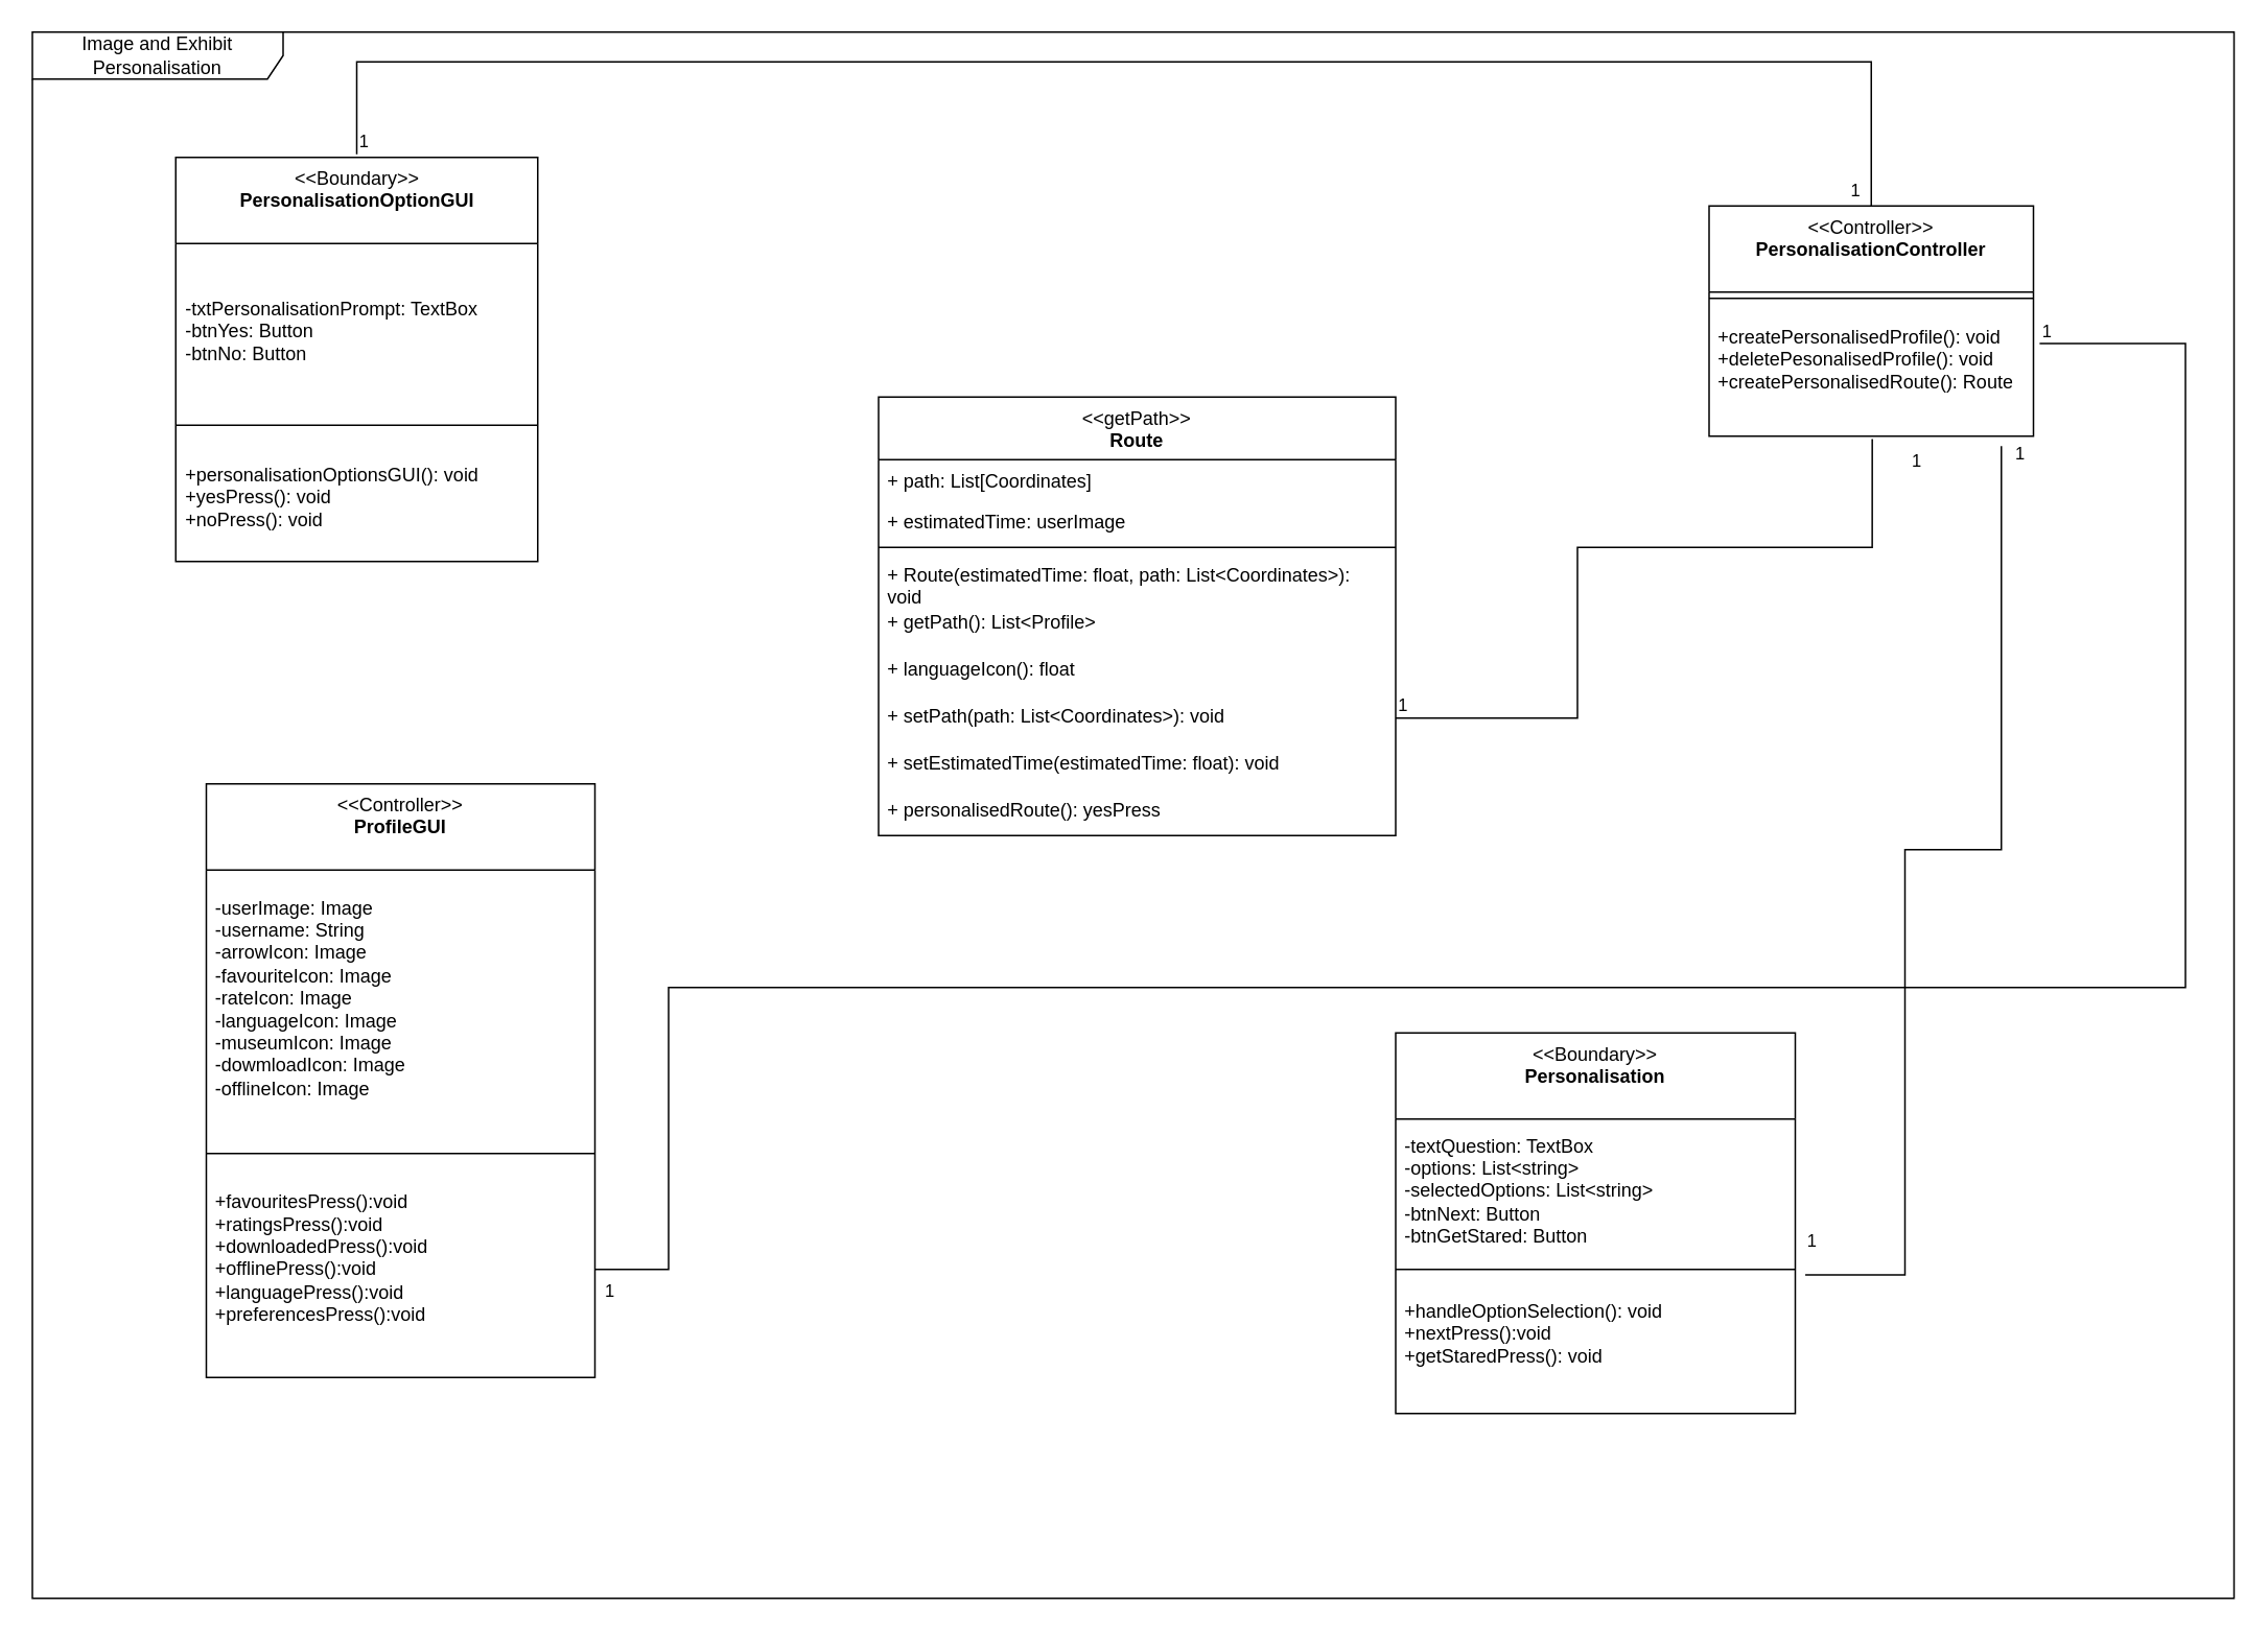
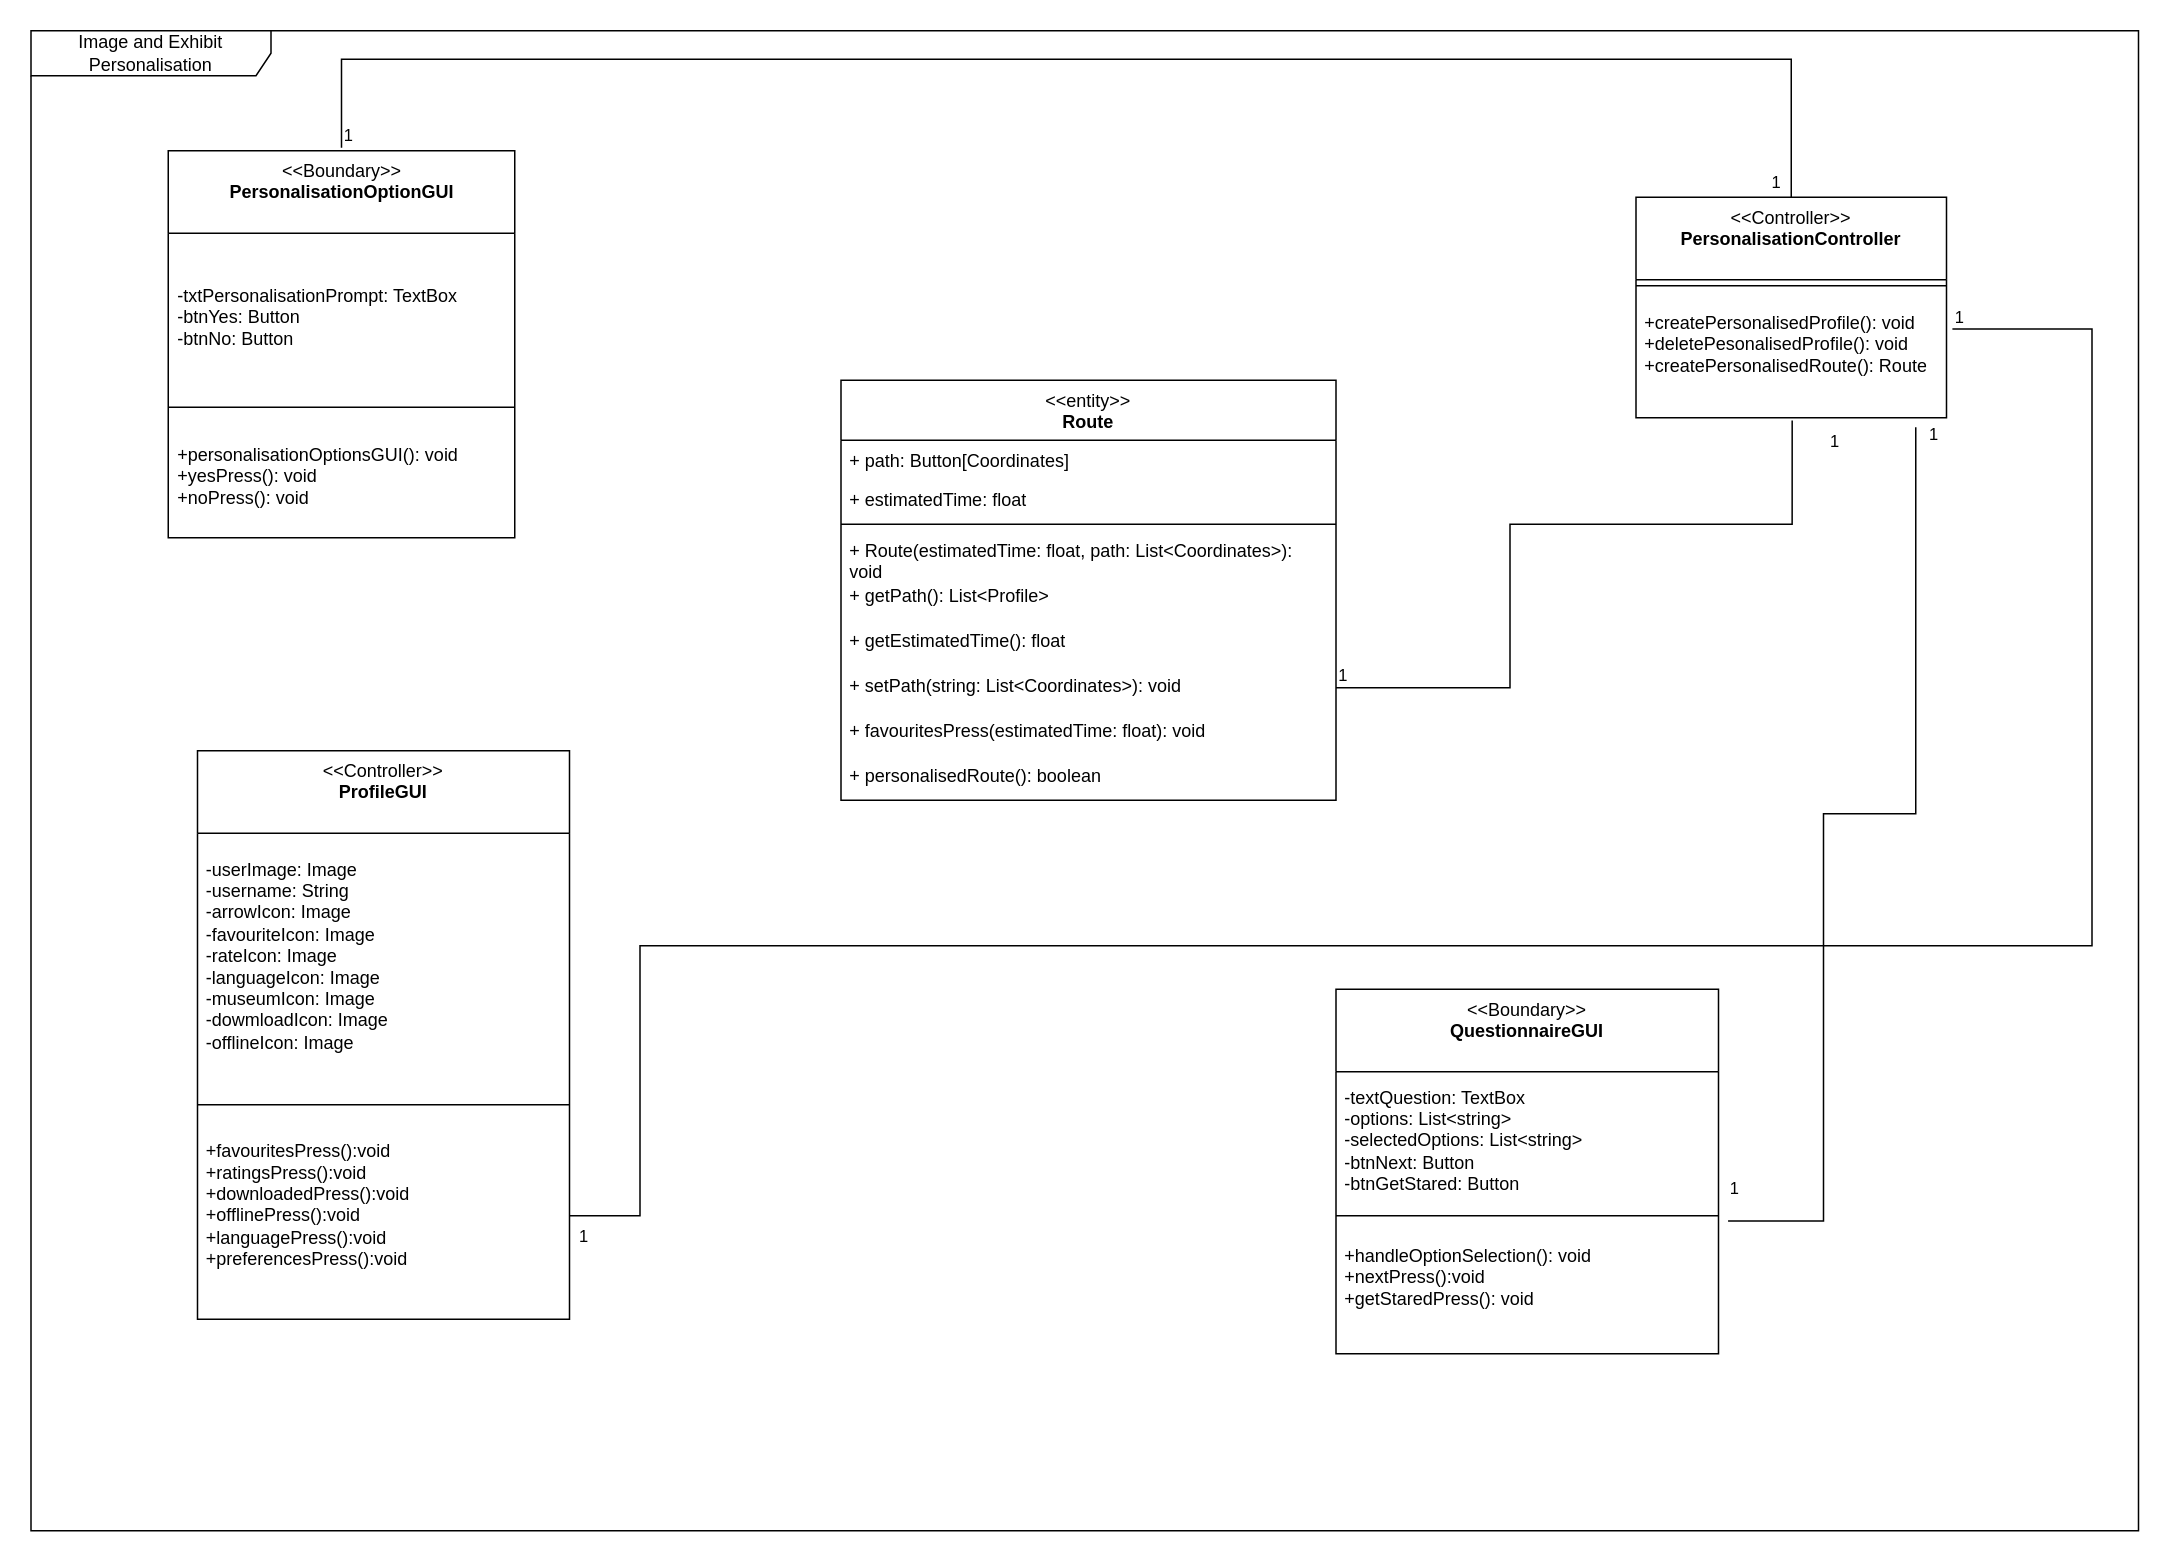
- <mxCell id="17" value="&lt;div&gt;&lt;span style=&quot;font-weight: normal;&quot;&gt;&amp;lt;&amp;lt;getPath&amp;gt;&amp;gt;&lt;/span&gt;&lt;/div&gt;Route" style="swimlane;fontStyle=1;align=center;verticalAlign=top;childLayout=stackLayout;horizontal=1;startSize=40;horizontalStack=0;resizeParent=1;resizeParentMax=0;resizeLast=0;collapsible=1;marginBottom=0;whiteSpace=wrap;html=1;" vertex="1" parent="12"><mxGeometry x="540" y="233" width="330" height="280" as="geometry" /></mxCell>
+ <mxCell id="17" value="&lt;div&gt;&lt;span style=&quot;font-weight: normal;&quot;&gt;&amp;lt;&amp;lt;entity&amp;gt;&amp;gt;&lt;/span&gt;&lt;/div&gt;Route" style="swimlane;fontStyle=1;align=center;verticalAlign=top;childLayout=stackLayout;horizontal=1;startSize=40;horizontalStack=0;resizeParent=1;resizeParentMax=0;resizeLast=0;collapsible=1;marginBottom=0;whiteSpace=wrap;html=1;" vertex="1" parent="12"><mxGeometry x="540" y="233" width="330" height="280" as="geometry" /></mxCell>
- <mxCell id="18" value="+ path: List[Coordinates]" style="text;strokeColor=none;fillColor=none;align=left;verticalAlign=top;spacingLeft=4;spacingRight=4;overflow=hidden;rotatable=0;points=[[0,0.5],[1,0.5]];portConstraint=eastwest;whiteSpace=wrap;html=1;" vertex="1" parent="17"><mxGeometry y="40" width="330" height="26" as="geometry" /></mxCell>
+ <mxCell id="18" value="+ path: Button[Coordinates]" style="text;strokeColor=none;fillColor=none;align=left;verticalAlign=top;spacingLeft=4;spacingRight=4;overflow=hidden;rotatable=0;points=[[0,0.5],[1,0.5]];portConstraint=eastwest;whiteSpace=wrap;html=1;" vertex="1" parent="17"><mxGeometry y="40" width="330" height="26" as="geometry" /></mxCell>
- <mxCell id="19" value="+ estimatedTime: userImage" style="text;strokeColor=none;fillColor=none;align=left;verticalAlign=top;spacingLeft=4;spacingRight=4;overflow=hidden;rotatable=0;points=[[0,0.5],[1,0.5]];portConstraint=eastwest;whiteSpace=wrap;html=1;" vertex="1" parent="17"><mxGeometry y="66" width="330" height="26" as="geometry" /></mxCell>
+ <mxCell id="19" value="+ estimatedTime: float" style="text;strokeColor=none;fillColor=none;align=left;verticalAlign=top;spacingLeft=4;spacingRight=4;overflow=hidden;rotatable=0;points=[[0,0.5],[1,0.5]];portConstraint=eastwest;whiteSpace=wrap;html=1;" vertex="1" parent="17"><mxGeometry y="66" width="330" height="26" as="geometry" /></mxCell>
- <mxCell id="23" value="+ languageIcon(): float" style="text;strokeColor=none;fillColor=none;align=left;verticalAlign=top;spacingLeft=4;spacingRight=4;overflow=hidden;rotatable=0;points=[[0,0.5],[1,0.5]];portConstraint=eastwest;whiteSpace=wrap;html=1;" vertex="1" parent="17"><mxGeometry y="160" width="330" height="30" as="geometry" /></mxCell>
+ <mxCell id="23" value="+ getEstimatedTime(): float" style="text;strokeColor=none;fillColor=none;align=left;verticalAlign=top;spacingLeft=4;spacingRight=4;overflow=hidden;rotatable=0;points=[[0,0.5],[1,0.5]];portConstraint=eastwest;whiteSpace=wrap;html=1;" vertex="1" parent="17"><mxGeometry y="160" width="330" height="30" as="geometry" /></mxCell>
- <mxCell id="24" value="+ setPath(path: List&amp;lt;Coordinates&amp;gt;): void" style="text;strokeColor=none;fillColor=none;align=left;verticalAlign=top;spacingLeft=4;spacingRight=4;overflow=hidden;rotatable=0;points=[[0,0.5],[1,0.5]];portConstraint=eastwest;whiteSpace=wrap;html=1;" vertex="1" parent="17"><mxGeometry y="190" width="330" height="30" as="geometry" /></mxCell>
+ <mxCell id="24" value="+ setPath(string: List&amp;lt;Coordinates&amp;gt;): void" style="text;strokeColor=none;fillColor=none;align=left;verticalAlign=top;spacingLeft=4;spacingRight=4;overflow=hidden;rotatable=0;points=[[0,0.5],[1,0.5]];portConstraint=eastwest;whiteSpace=wrap;html=1;" vertex="1" parent="17"><mxGeometry y="190" width="330" height="30" as="geometry" /></mxCell>
- <mxCell id="25" value="+ setEstimatedTime(estimatedTime: float): void" style="text;strokeColor=none;fillColor=none;align=left;verticalAlign=top;spacingLeft=4;spacingRight=4;overflow=hidden;rotatable=0;points=[[0,0.5],[1,0.5]];portConstraint=eastwest;whiteSpace=wrap;html=1;" vertex="1" parent="17"><mxGeometry y="220" width="330" height="30" as="geometry" /></mxCell>
+ <mxCell id="25" value="+ favouritesPress(estimatedTime: float): void" style="text;strokeColor=none;fillColor=none;align=left;verticalAlign=top;spacingLeft=4;spacingRight=4;overflow=hidden;rotatable=0;points=[[0,0.5],[1,0.5]];portConstraint=eastwest;whiteSpace=wrap;html=1;" vertex="1" parent="17"><mxGeometry y="220" width="330" height="30" as="geometry" /></mxCell>
- <mxCell id="26" value="+ personalisedRoute(): yesPress" style="text;strokeColor=none;fillColor=none;align=left;verticalAlign=top;spacingLeft=4;spacingRight=4;overflow=hidden;rotatable=0;points=[[0,0.5],[1,0.5]];portConstraint=eastwest;whiteSpace=wrap;html=1;" vertex="1" parent="17"><mxGeometry y="250" width="330" height="30" as="geometry" /></mxCell>
+ <mxCell id="26" value="+ personalisedRoute(): boolean" style="text;strokeColor=none;fillColor=none;align=left;verticalAlign=top;spacingLeft=4;spacingRight=4;overflow=hidden;rotatable=0;points=[[0,0.5],[1,0.5]];portConstraint=eastwest;whiteSpace=wrap;html=1;" vertex="1" parent="17"><mxGeometry y="250" width="330" height="30" as="geometry" /></mxCell>
- <mxCell id="27" value="&amp;lt;&amp;lt;Boundary&amp;gt;&amp;gt;&lt;br&gt;&lt;b&gt;Personalisation&lt;/b&gt;" style="swimlane;fontStyle=0;align=center;verticalAlign=top;childLayout=stackLayout;horizontal=1;startSize=55;horizontalStack=0;resizeParent=1;resizeParentMax=0;resizeLast=0;collapsible=0;marginBottom=0;html=1;whiteSpace=wrap;" parent="12" vertex="1"><mxGeometry x="870" y="639" width="255" height="243" as="geometry" /></mxCell>
+ <mxCell id="27" value="&amp;lt;&amp;lt;Boundary&amp;gt;&amp;gt;&lt;br&gt;&lt;b&gt;QuestionnaireGUI&lt;/b&gt;" style="swimlane;fontStyle=0;align=center;verticalAlign=top;childLayout=stackLayout;horizontal=1;startSize=55;horizontalStack=0;resizeParent=1;resizeParentMax=0;resizeLast=0;collapsible=0;marginBottom=0;html=1;whiteSpace=wrap;" parent="12" vertex="1"><mxGeometry x="870" y="639" width="255" height="243" as="geometry" /></mxCell>
